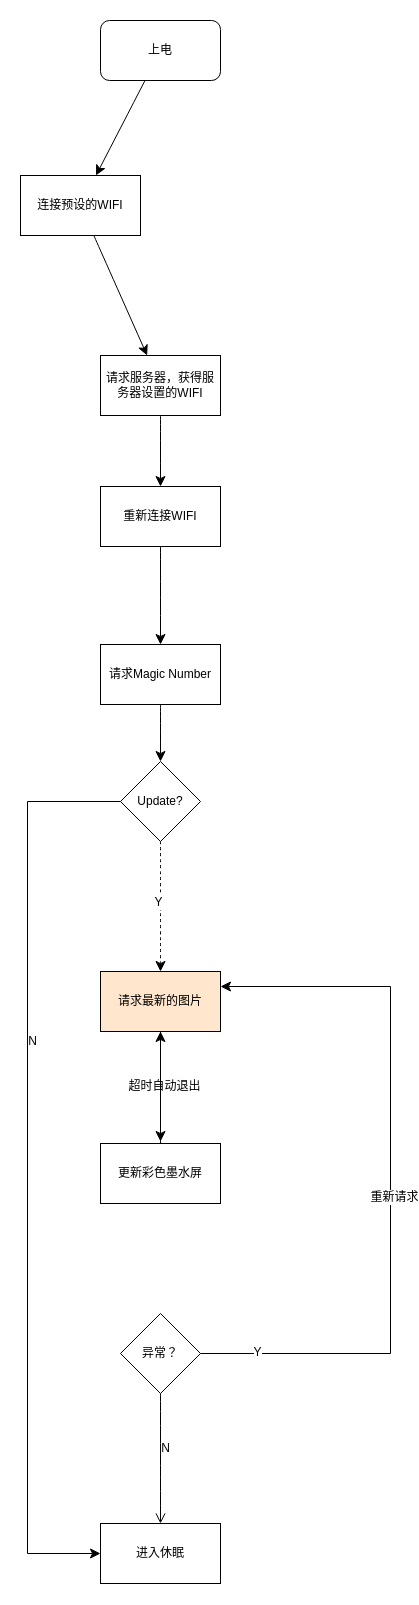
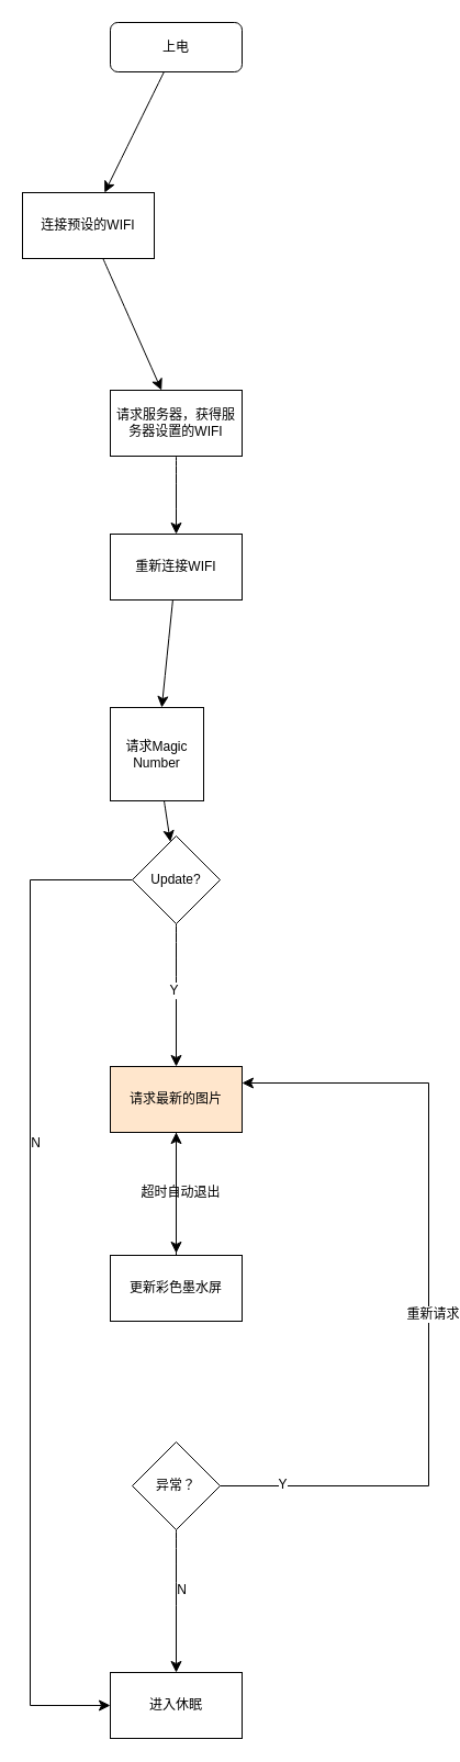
- <mxCell id="3" value="上电" style="rounded=1;whiteSpace=wrap;html=1;" vertex="1" parent="1"><mxGeometry x="100" y="20" width="120" height="60" as="geometry" /></mxCell>
+ <mxCell id="3" value="上电" style="rounded=1;whiteSpace=wrap;html=1;" vertex="1" parent="1"><mxGeometry x="100" y="20" width="120" height="45" as="geometry" /></mxCell>
- <mxCell id="9" value="请求Magic Number" style="whiteSpace=wrap;html=1;rounded=0;" vertex="1" parent="1"><mxGeometry x="100" y="644" width="120" height="60" as="geometry" /></mxCell>
+ <mxCell id="9" value="请求Magic Number" style="whiteSpace=wrap;html=1;rounded=0;" vertex="1" parent="1"><mxGeometry x="100" y="644" width="85" height="85" as="geometry" /></mxCell>
- <mxCell id="12" value="" style="edgeStyle=none;curved=1;rounded=0;orthogonalLoop=1;jettySize=auto;html=1;fontSize=12;startSize=8;endSize=8;dashed=1;" edge="1" parent="1" source="14" target="19"><mxGeometry relative="1" as="geometry" /></mxCell>
+ <mxCell id="12" value="" style="edgeStyle=none;curved=1;rounded=0;orthogonalLoop=1;jettySize=auto;html=1;fontSize=12;startSize=8;endSize=8;" edge="1" parent="1" source="14" target="19"><mxGeometry relative="1" as="geometry" /></mxCell>
- <mxCell id="25" value="" style="edgeStyle=none;curved=1;rounded=0;orthogonalLoop=1;jettySize=auto;html=1;fontSize=12;startSize=8;endSize=8;endArrow=open;" edge="1" parent="1" source="27" target="28"><mxGeometry relative="1" as="geometry" /></mxCell>
+ <mxCell id="25" value="" style="edgeStyle=none;curved=1;rounded=0;orthogonalLoop=1;jettySize=auto;html=1;fontSize=12;startSize=8;endSize=8;" edge="1" parent="1" source="27" target="28"><mxGeometry relative="1" as="geometry" /></mxCell>
